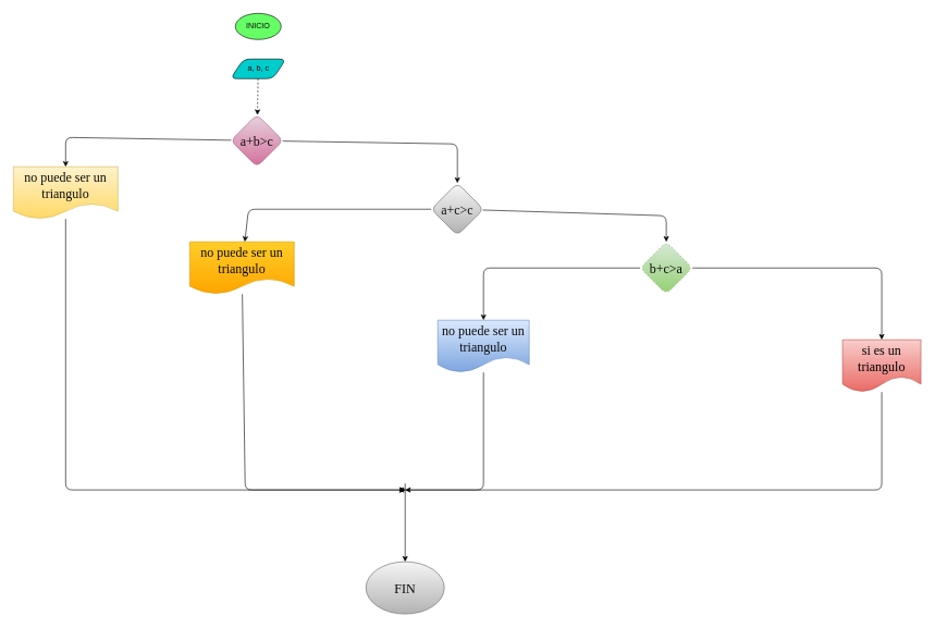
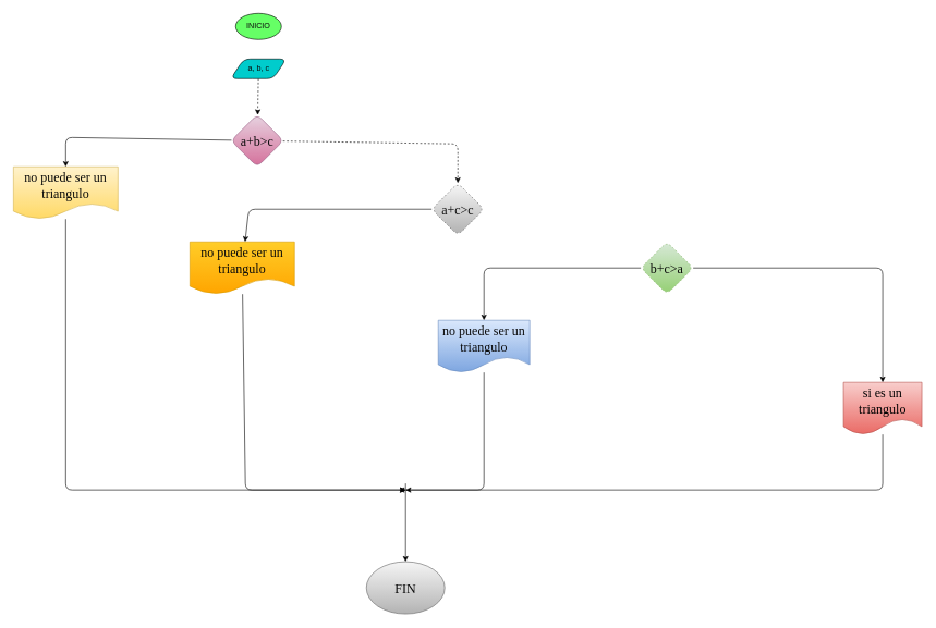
- <mxCell id="5" value="" style="edgeStyle=none;hachureGap=4;html=1;fontFamily=Architects Daughter;fontSource=https%3A%2F%2Ffonts.googleapis.com%2Fcss%3Ffamily%3DArchitects%2BDaughter;fontSize=16;fontColor=#0a0a0a;rounded=1;" edge="1" parent="1" source="7" target="10"><mxGeometry relative="1" as="geometry"><Array as="points"><mxPoint x="700" y="220" /></Array></mxGeometry></mxCell>
+ <mxCell id="5" value="" style="edgeStyle=none;hachureGap=4;html=1;fontFamily=Architects Daughter;fontSource=https%3A%2F%2Ffonts.googleapis.com%2Fcss%3Ffamily%3DArchitects%2BDaughter;fontSize=16;fontColor=#0a0a0a;rounded=1;dashed=1;" edge="1" parent="1" source="7" target="10"><mxGeometry relative="1" as="geometry"><Array as="points"><mxPoint x="700" y="220" /></Array></mxGeometry></mxCell>
- <mxCell id="10" value="&lt;font color=&quot;#0d0d0d&quot;&gt;a+c&amp;gt;c&lt;/font&gt;" style="rhombus;whiteSpace=wrap;html=1;fontSize=20;fontFamily=Architects Daughter;hachureGap=4;fontSource=https%3A%2F%2Ffonts.googleapis.com%2Fcss%3Ffamily%3DArchitects%2BDaughter;fillColor=#f5f5f5;gradientColor=#b3b3b3;strokeColor=#666666;rounded=1;" vertex="1" parent="1"><mxGeometry x="660" y="280" width="80" height="80" as="geometry" /></mxCell>
+ <mxCell id="10" value="&lt;font color=&quot;#0d0d0d&quot;&gt;a+c&amp;gt;c&lt;/font&gt;" style="rhombus;whiteSpace=wrap;html=1;fontSize=20;fontFamily=Architects Daughter;hachureGap=4;fontSource=https%3A%2F%2Ffonts.googleapis.com%2Fcss%3Ffamily%3DArchitects%2BDaughter;fillColor=#f5f5f5;gradientColor=#b3b3b3;strokeColor=#666666;rounded=1;dashed=1;" vertex="1" parent="1"><mxGeometry x="660" y="280" width="80" height="80" as="geometry" /></mxCell>
- <mxCell id="8" value="" style="edgeStyle=none;hachureGap=4;html=1;fontFamily=Architects Daughter;fontSource=https%3A%2F%2Ffonts.googleapis.com%2Fcss%3Ffamily%3DArchitects%2BDaughter;fontSize=16;fontColor=#0a0a0a;rounded=1;" edge="1" parent="1" source="10" target="13"><mxGeometry relative="1" as="geometry"><Array as="points"><mxPoint x="1020" y="330" /></Array></mxGeometry></mxCell>
- <mxCell id="15" value="&lt;font color=&quot;#000000&quot;&gt;si es un triangulo&lt;/font&gt;" style="shape=document;whiteSpace=wrap;html=1;boundedLbl=1;fontSize=20;fontFamily=Architects Daughter;fillColor=#f8cecc;hachureGap=4;fontSource=https%3A%2F%2Ffonts.googleapis.com%2Fcss%3Ffamily%3DArchitects%2BDaughter;gradientColor=#ea6b66;strokeColor=#b85450;rounded=1;" vertex="1" parent="1"><mxGeometry x="1290" y="520" width="120" height="80" as="geometry" /></mxCell>
+ <mxCell id="15" value="&lt;font color=&quot;#000000&quot;&gt;si es un triangulo&lt;/font&gt;" style="shape=document;whiteSpace=wrap;html=1;boundedLbl=1;fontSize=20;fontFamily=Architects Daughter;fillColor=#f8cecc;hachureGap=4;fontSource=https%3A%2F%2Ffonts.googleapis.com%2Fcss%3Ffamily%3DArchitects%2BDaughter;gradientColor=#ea6b66;strokeColor=#b85450;rounded=1;" vertex="1" parent="1"><mxGeometry x="1290" y="585" width="120" height="80" as="geometry" /></mxCell>
